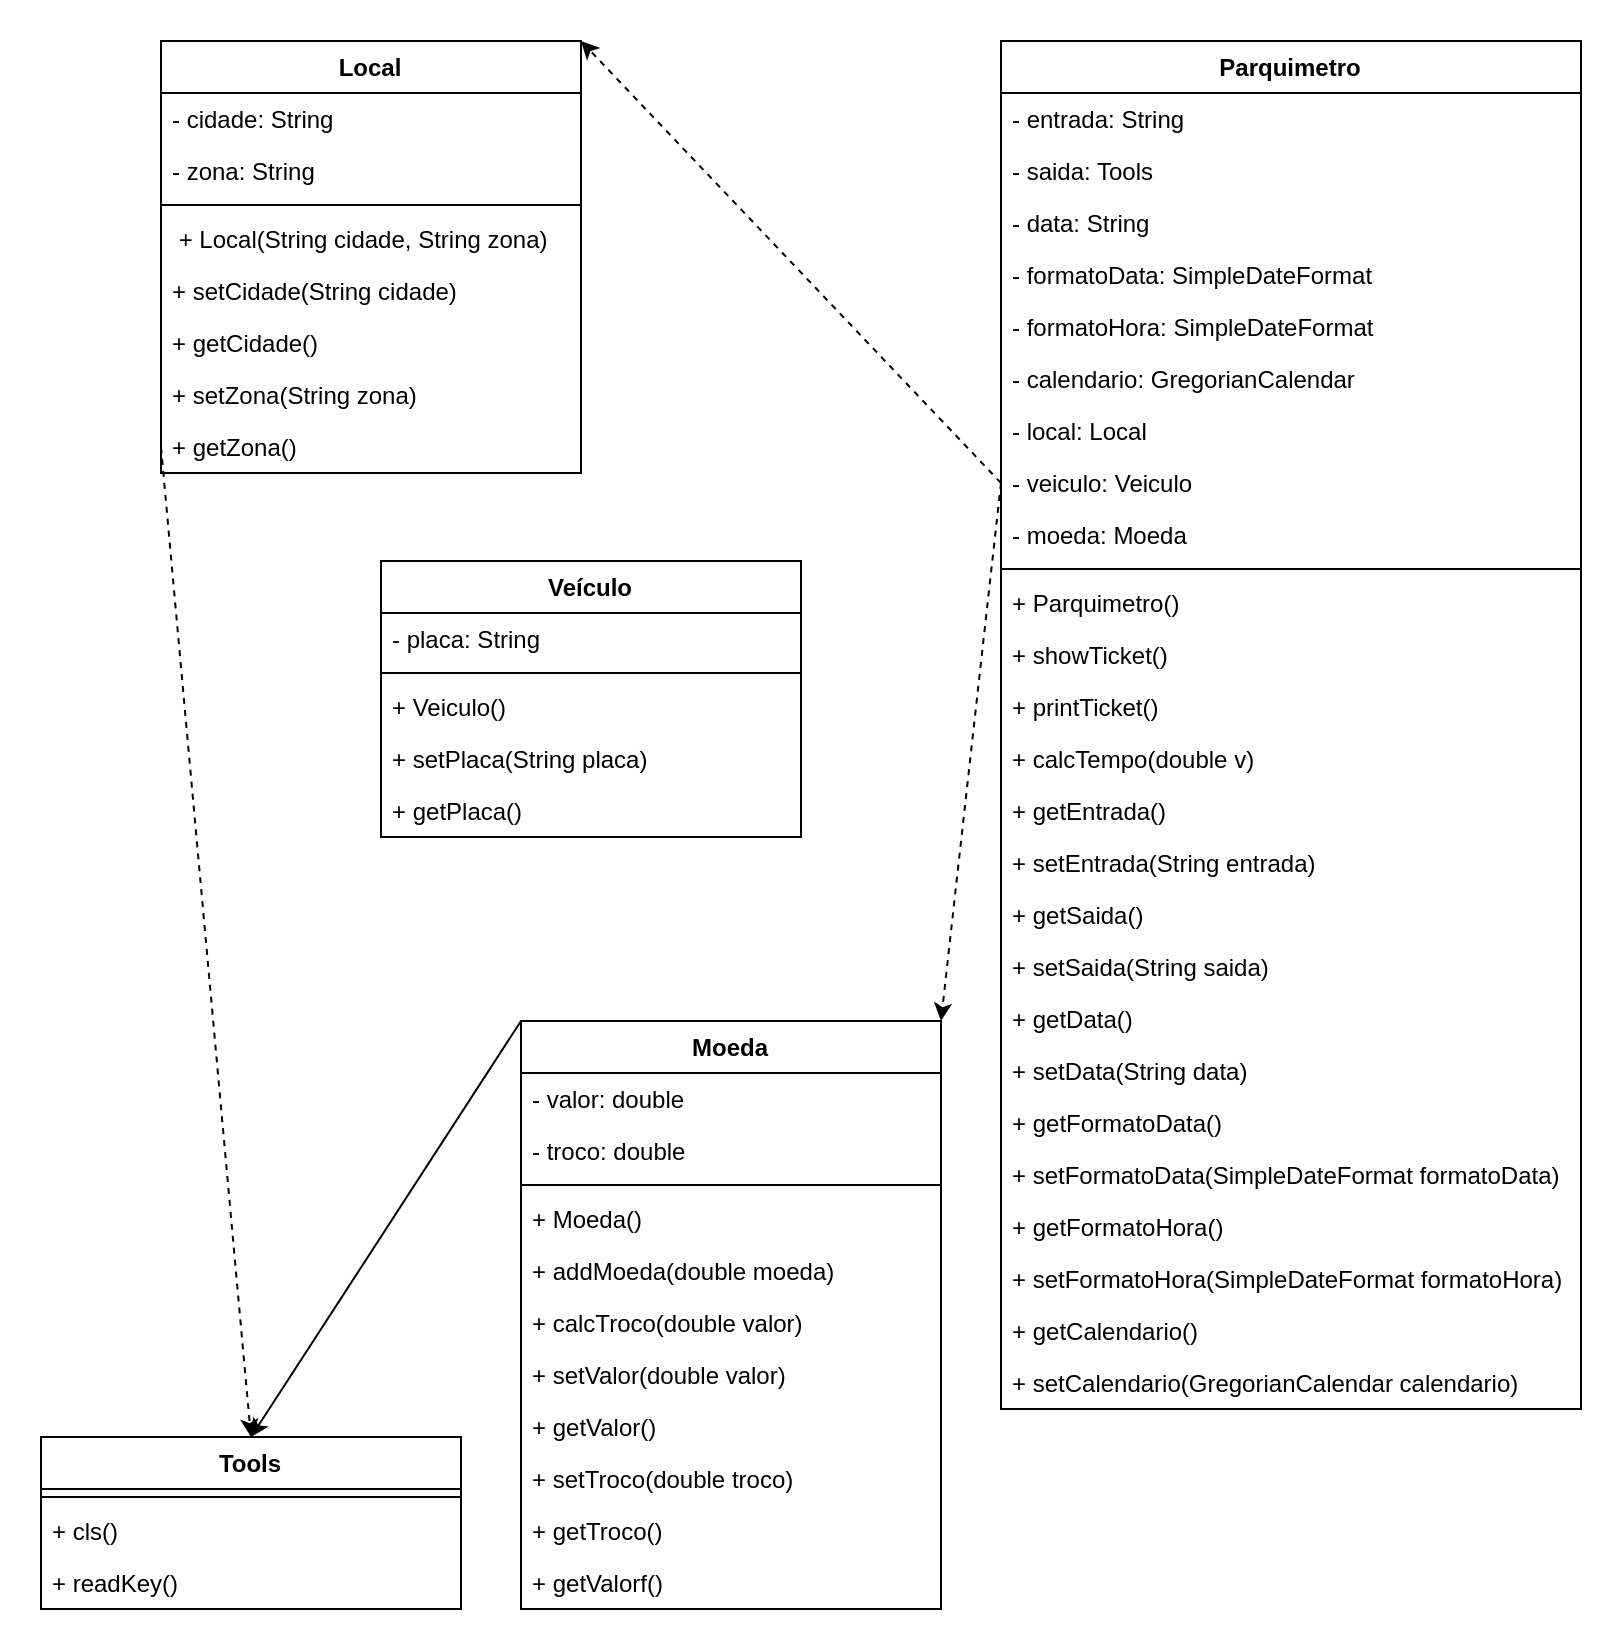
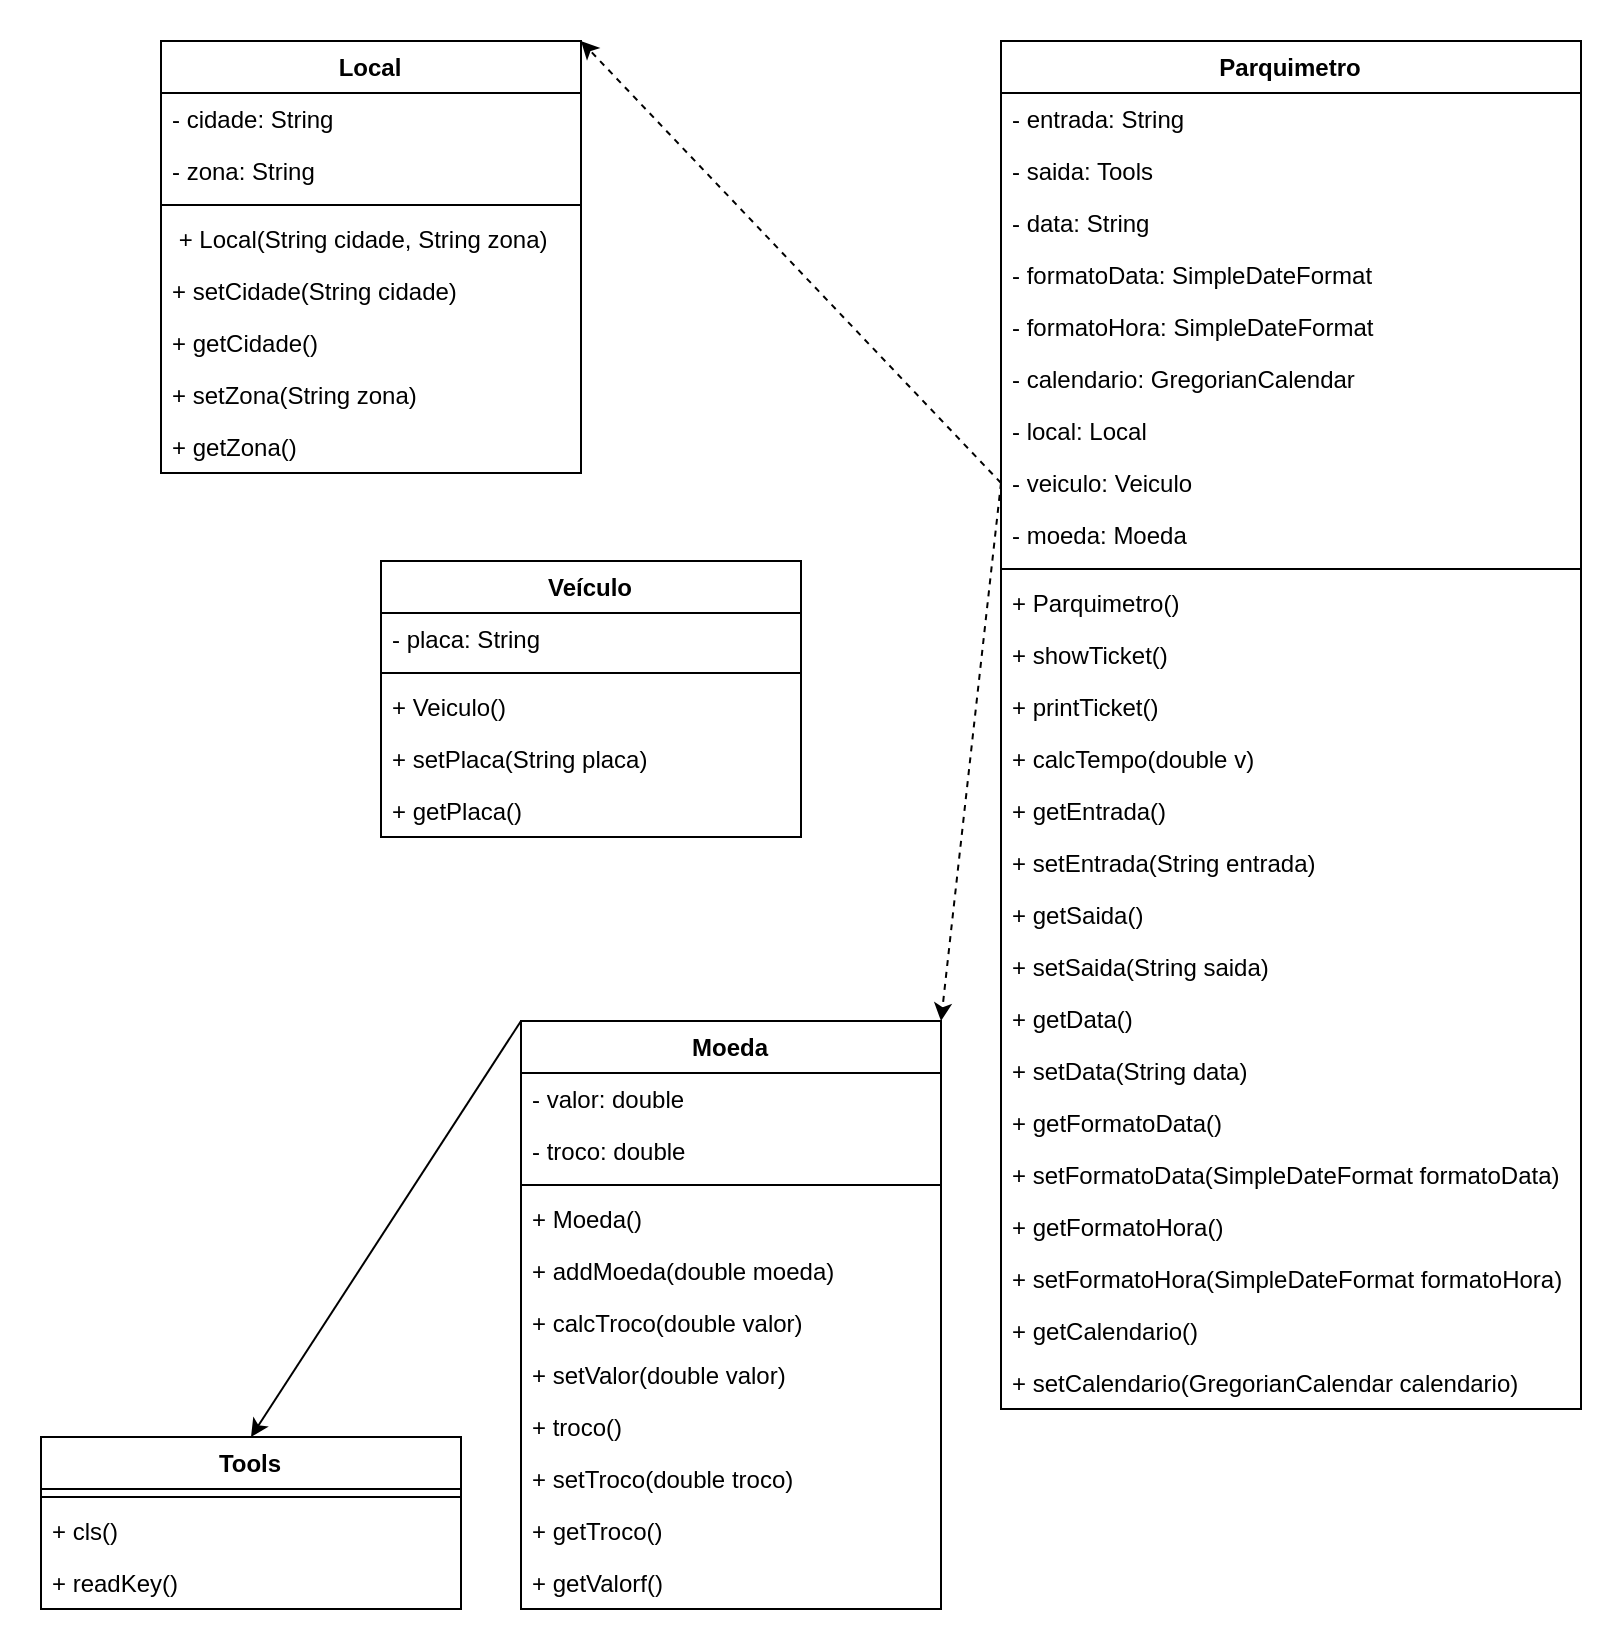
- <mxCell id="63" style="edgeStyle=none;rounded=0;html=1;exitX=0;exitY=0.5;exitDx=0;exitDy=0;entryX=0.5;entryY=0;entryDx=0;entryDy=0;dashed=1;" edge="1" parent="1" source="57" target="59"><mxGeometry relative="1" as="geometry" /></mxCell>
- <mxCell id="11" value="+ getValor()&#10;" style="text;strokeColor=none;fillColor=none;align=left;verticalAlign=top;spacingLeft=4;spacingRight=4;overflow=hidden;rotatable=0;points=[[0,0.5],[1,0.5]];portConstraint=eastwest;labelBackgroundColor=default;" parent="3" vertex="1"><mxGeometry y="190" width="210" height="26" as="geometry" /></mxCell>
+ <mxCell id="11" value="+ troco()&#10;" style="text;strokeColor=none;fillColor=none;align=left;verticalAlign=top;spacingLeft=4;spacingRight=4;overflow=hidden;rotatable=0;points=[[0,0.5],[1,0.5]];portConstraint=eastwest;labelBackgroundColor=default;" parent="3" vertex="1"><mxGeometry y="190" width="210" height="26" as="geometry" /></mxCell>
